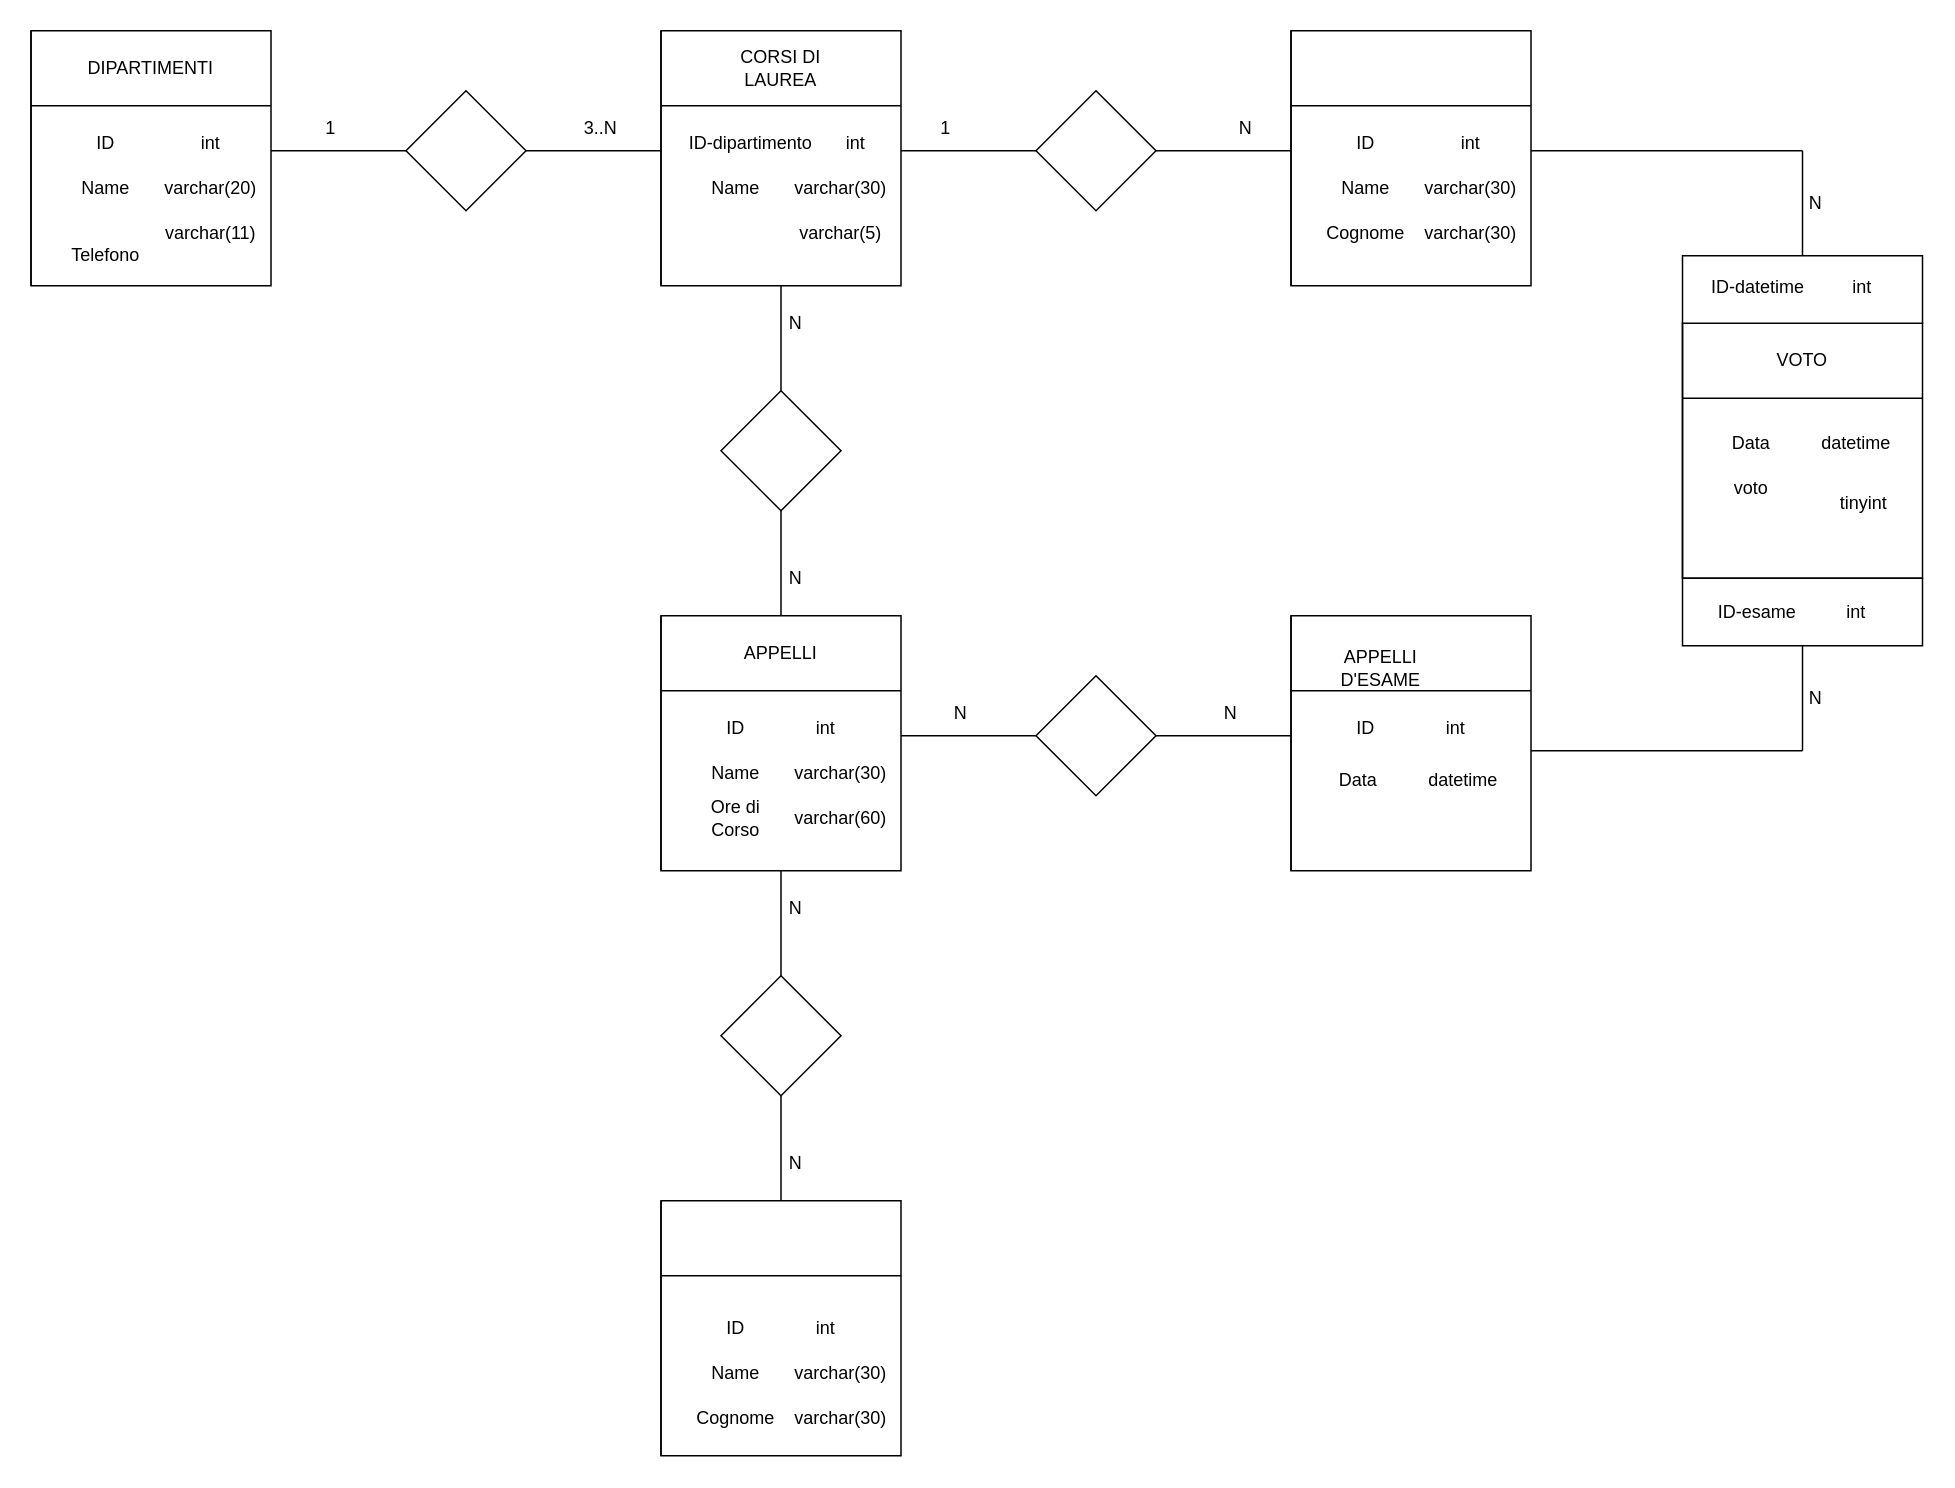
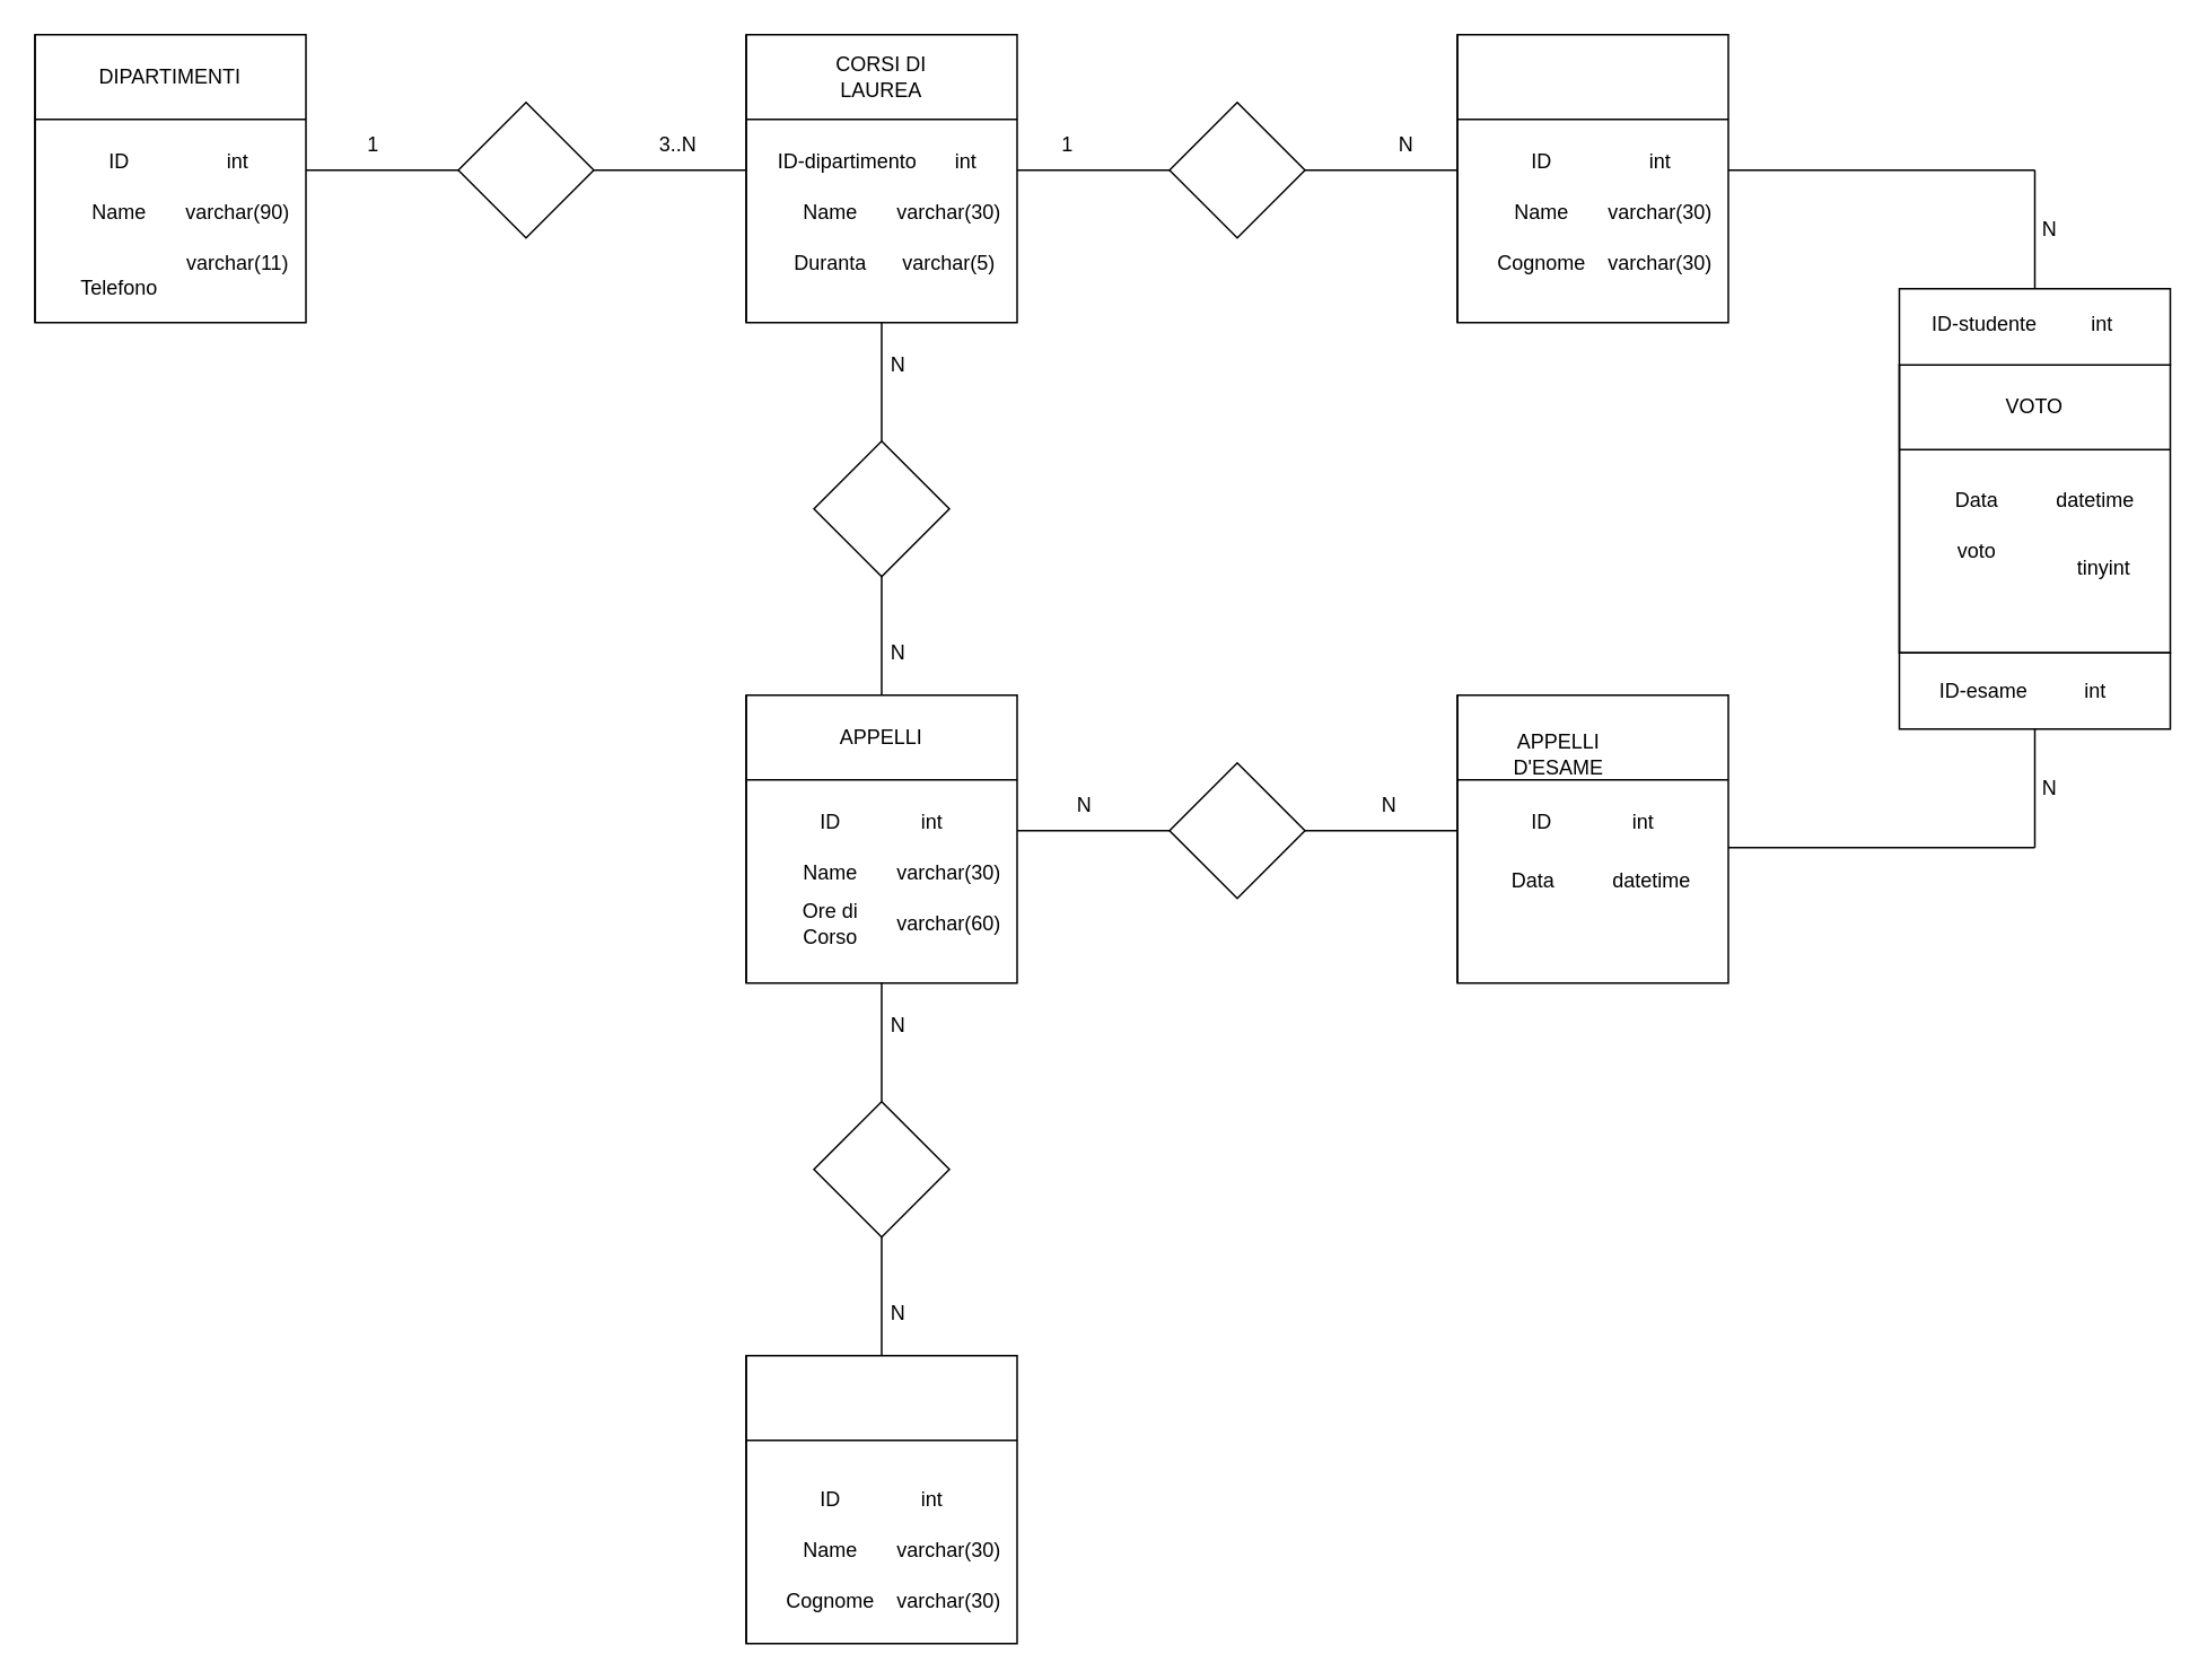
- <mxCell id="61" value="varchar(20)" style="text;html=1;strokeColor=none;fillColor=none;align=center;verticalAlign=middle;whiteSpace=wrap;rounded=0;" parent="1" vertex="1"><mxGeometry x="110" y="110" width="60" height="30" as="geometry" /></mxCell>
+ <mxCell id="61" value="varchar(90)" style="text;html=1;strokeColor=none;fillColor=none;align=center;verticalAlign=middle;whiteSpace=wrap;rounded=0;" parent="1" vertex="1"><mxGeometry x="110" y="110" width="60" height="30" as="geometry" /></mxCell>
+ <mxCell id="9" value="Duranta" style="text;html=1;strokeColor=none;fillColor=none;align=center;verticalAlign=middle;whiteSpace=wrap;rounded=0;" parent="1" vertex="1"><mxGeometry x="460" y="140" width="60" height="30" as="geometry" /></mxCell>
- <mxCell id="82" value="ID-datetime" style="text;html=1;strokeColor=none;fillColor=none;align=center;verticalAlign=middle;whiteSpace=wrap;rounded=0;" parent="1" vertex="1"><mxGeometry x="1136.5" y="176.25" width="69" height="30" as="geometry" /></mxCell>
+ <mxCell id="82" value="ID-studente" style="text;html=1;strokeColor=none;fillColor=none;align=center;verticalAlign=middle;whiteSpace=wrap;rounded=0;" parent="1" vertex="1"><mxGeometry x="1136.5" y="176.25" width="69" height="30" as="geometry" /></mxCell>
